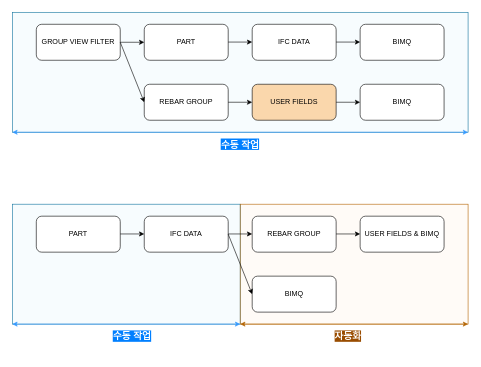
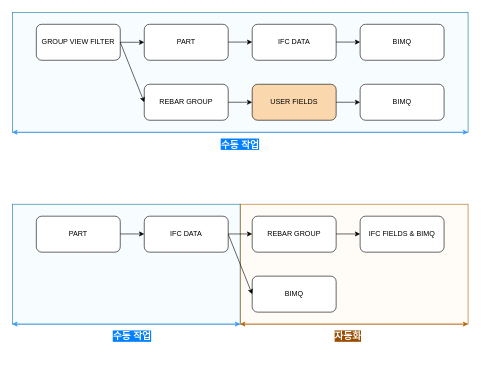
- <mxCell id="23" value="USER FIELDS &amp;amp; BIMQ" style="rounded=1;whiteSpace=wrap;html=1;" vertex="1" parent="1"><mxGeometry x="600" y="360" width="140" height="60" as="geometry" /></mxCell>
+ <mxCell id="23" value="IFC FIELDS &amp;amp; BIMQ" style="rounded=1;whiteSpace=wrap;html=1;" vertex="1" parent="1"><mxGeometry x="600" y="360" width="140" height="60" as="geometry" /></mxCell>
